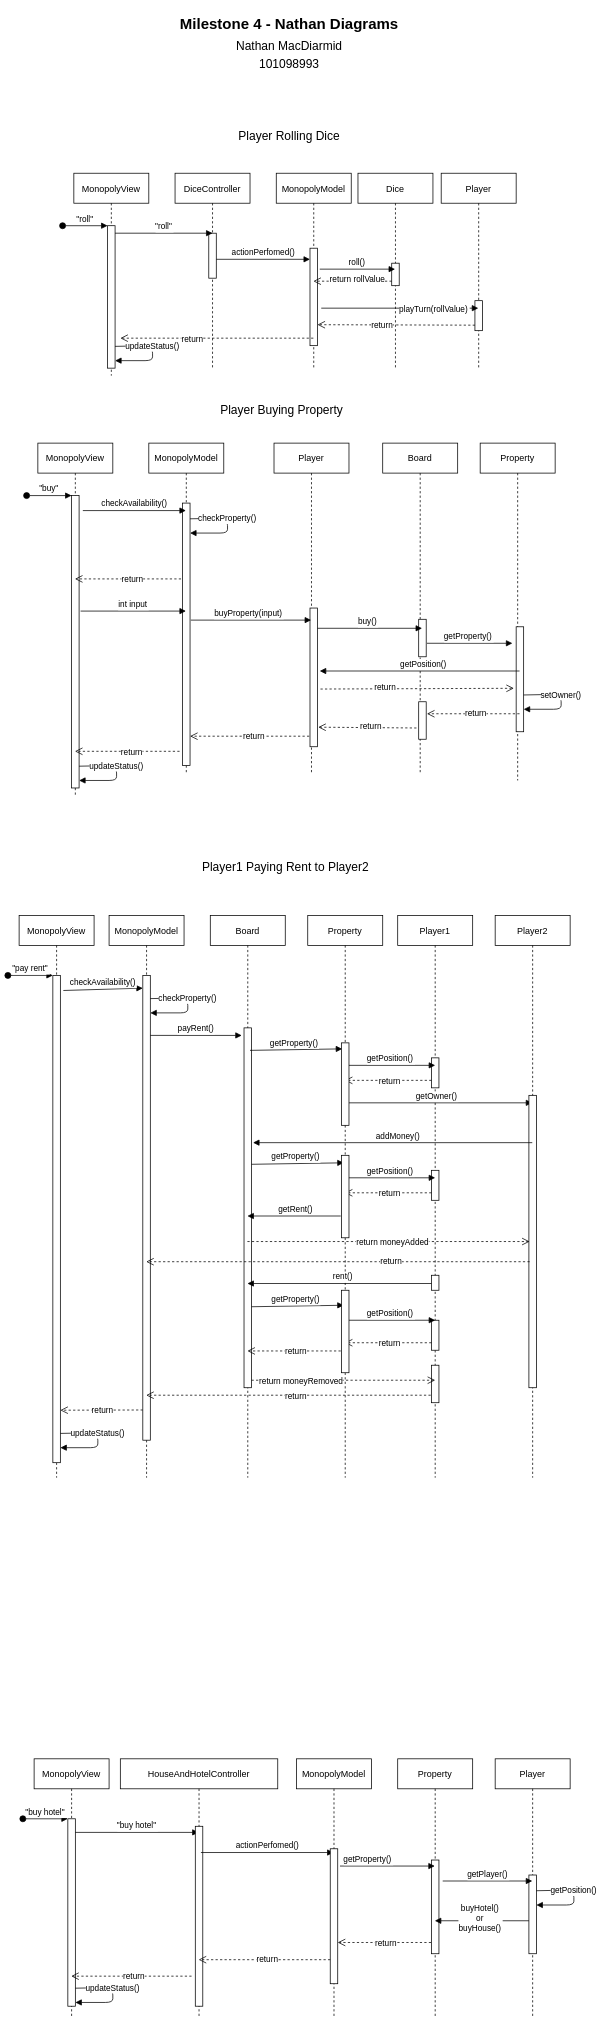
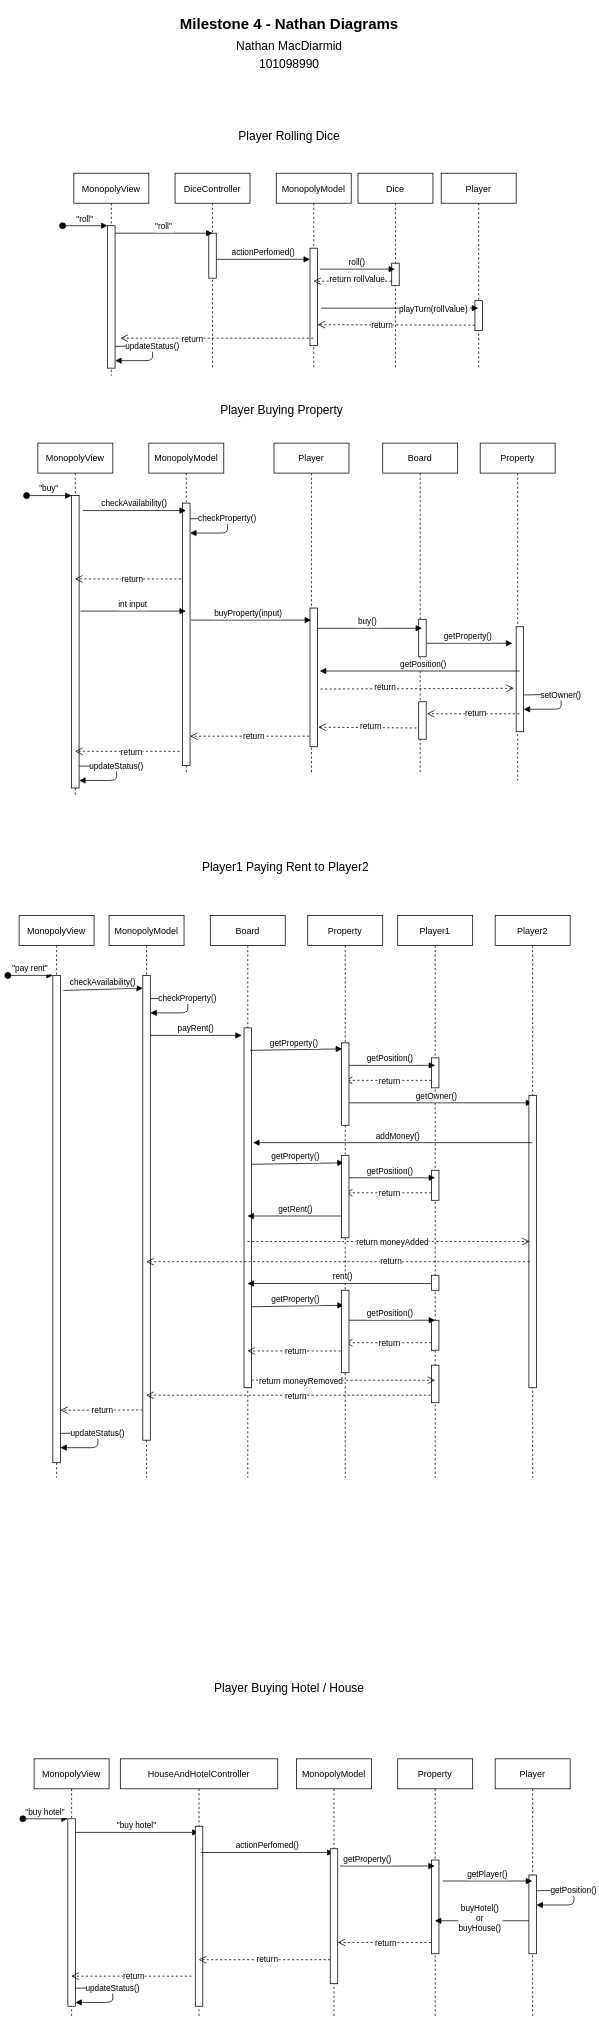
- <mxCell id="12" value="&lt;font style=&quot;font-size: 16px&quot;&gt;Nathan MacDiarmid&lt;br&gt;101098993&lt;/font&gt;" style="text;html=1;align=center;verticalAlign=middle;resizable=0;points=[];autosize=1;strokeColor=none;fillColor=none;fontSize=20;" vertex="1" parent="1"><mxGeometry x="300" y="40" width="160" height="60" as="geometry" /></mxCell>
+ <mxCell id="12" value="&lt;font style=&quot;font-size: 16px&quot;&gt;Nathan MacDiarmid&lt;br&gt;101098990&lt;/font&gt;" style="text;html=1;align=center;verticalAlign=middle;resizable=0;points=[];autosize=1;strokeColor=none;fillColor=none;fontSize=20;" vertex="1" parent="1"><mxGeometry x="300" y="40" width="160" height="60" as="geometry" /></mxCell>
+ <mxCell id="118" value="Player Buying Hotel / House" style="text;html=1;align=center;verticalAlign=middle;resizable=0;points=[];autosize=1;strokeColor=none;fillColor=none;fontSize=16;" vertex="1" parent="1"><mxGeometry x="270" y="2240" width="220" height="20" as="geometry" /></mxCell>
